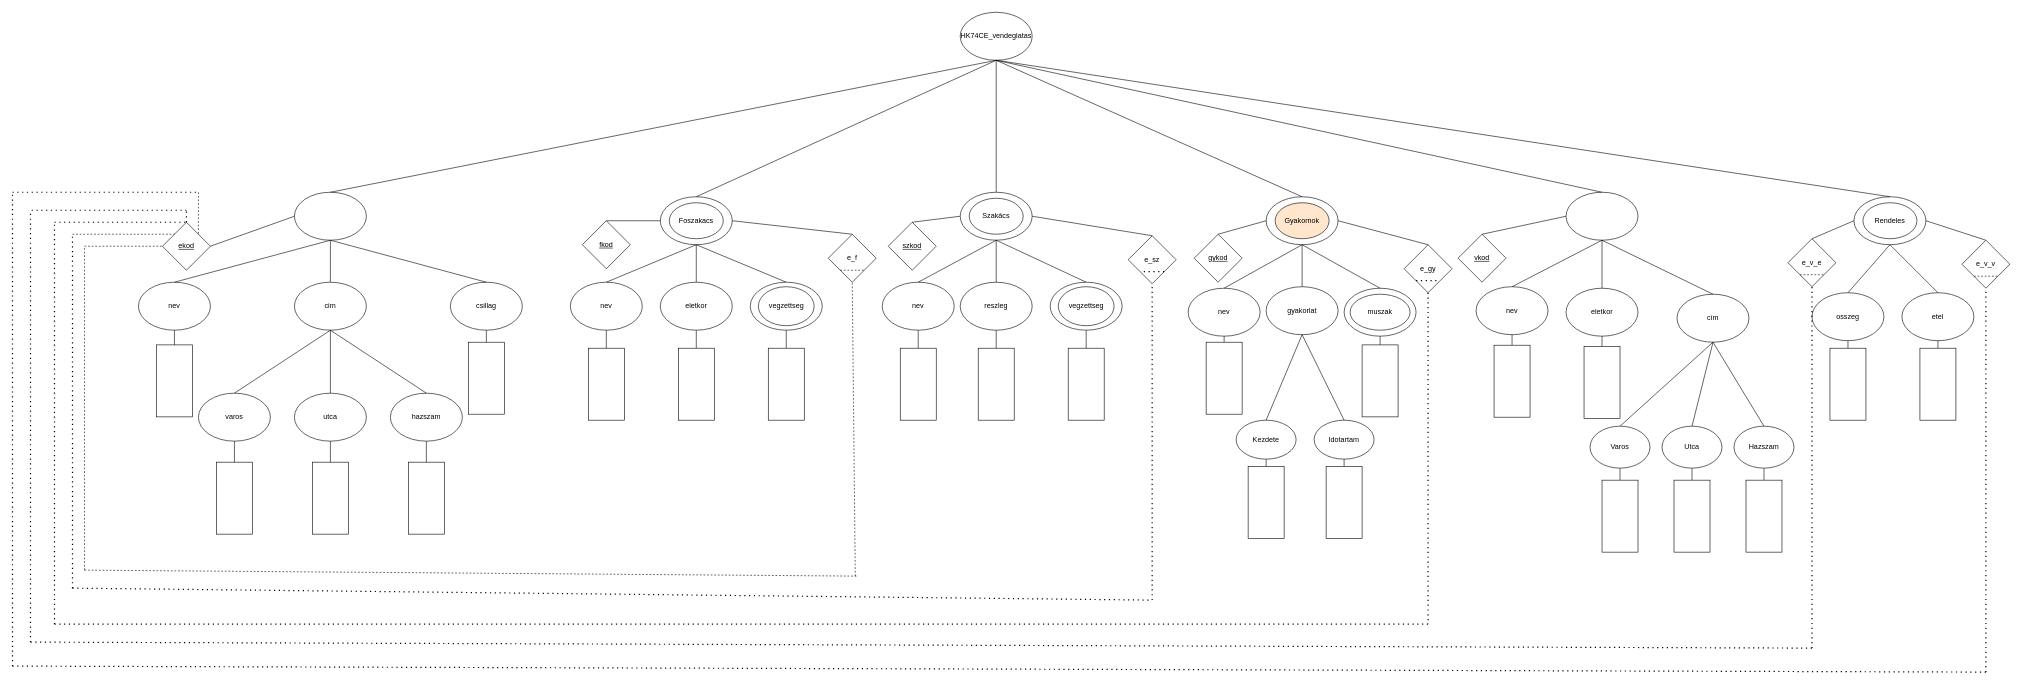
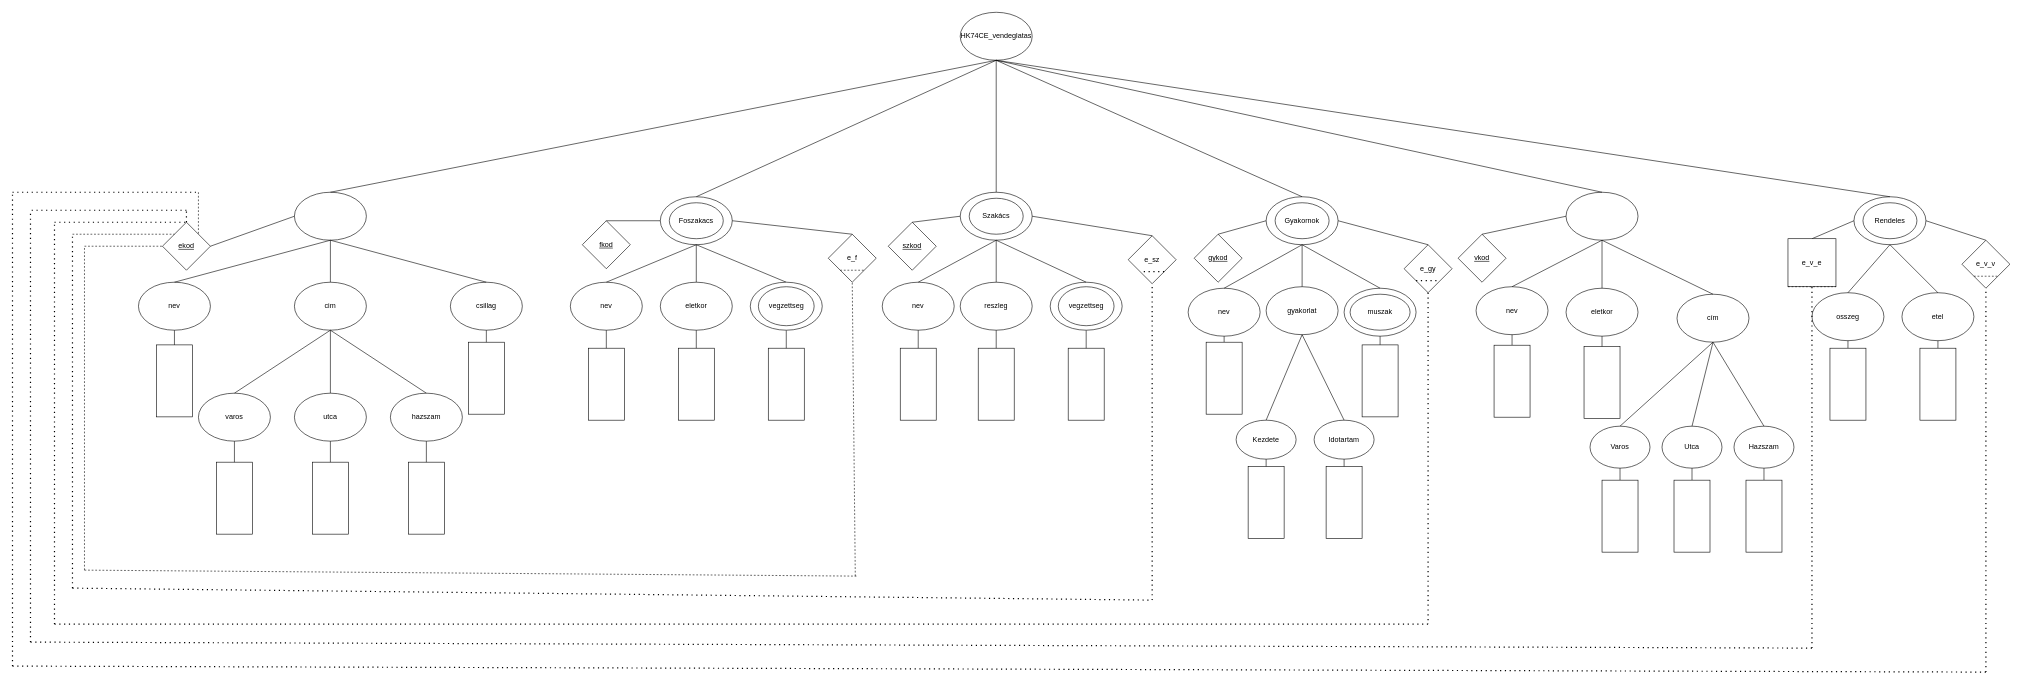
- <mxCell id="133" value="Gyakornok" style="ellipse;whiteSpace=wrap;html=1;fillColor=#ffe6cc;" parent="1" vertex="1"><mxGeometry x="2125" y="337.5" width="90" height="60" as="geometry" /></mxCell>
+ <mxCell id="133" value="Gyakornok" style="ellipse;whiteSpace=wrap;html=1;" parent="1" vertex="1"><mxGeometry x="2125" y="337.5" width="90" height="60" as="geometry" /></mxCell>
- <mxCell id="31" value="e_v_e" style="rhombus;whiteSpace=wrap;html=1;" parent="1" vertex="1"><mxGeometry x="2980" y="397.5" width="80" height="80" as="geometry" /></mxCell>
+ <mxCell id="31" value="e_v_e" style="whiteSpace=wrap;html=1;rounded=0;" parent="1" vertex="1"><mxGeometry x="2980" y="397.5" width="80" height="80" as="geometry" /></mxCell>
